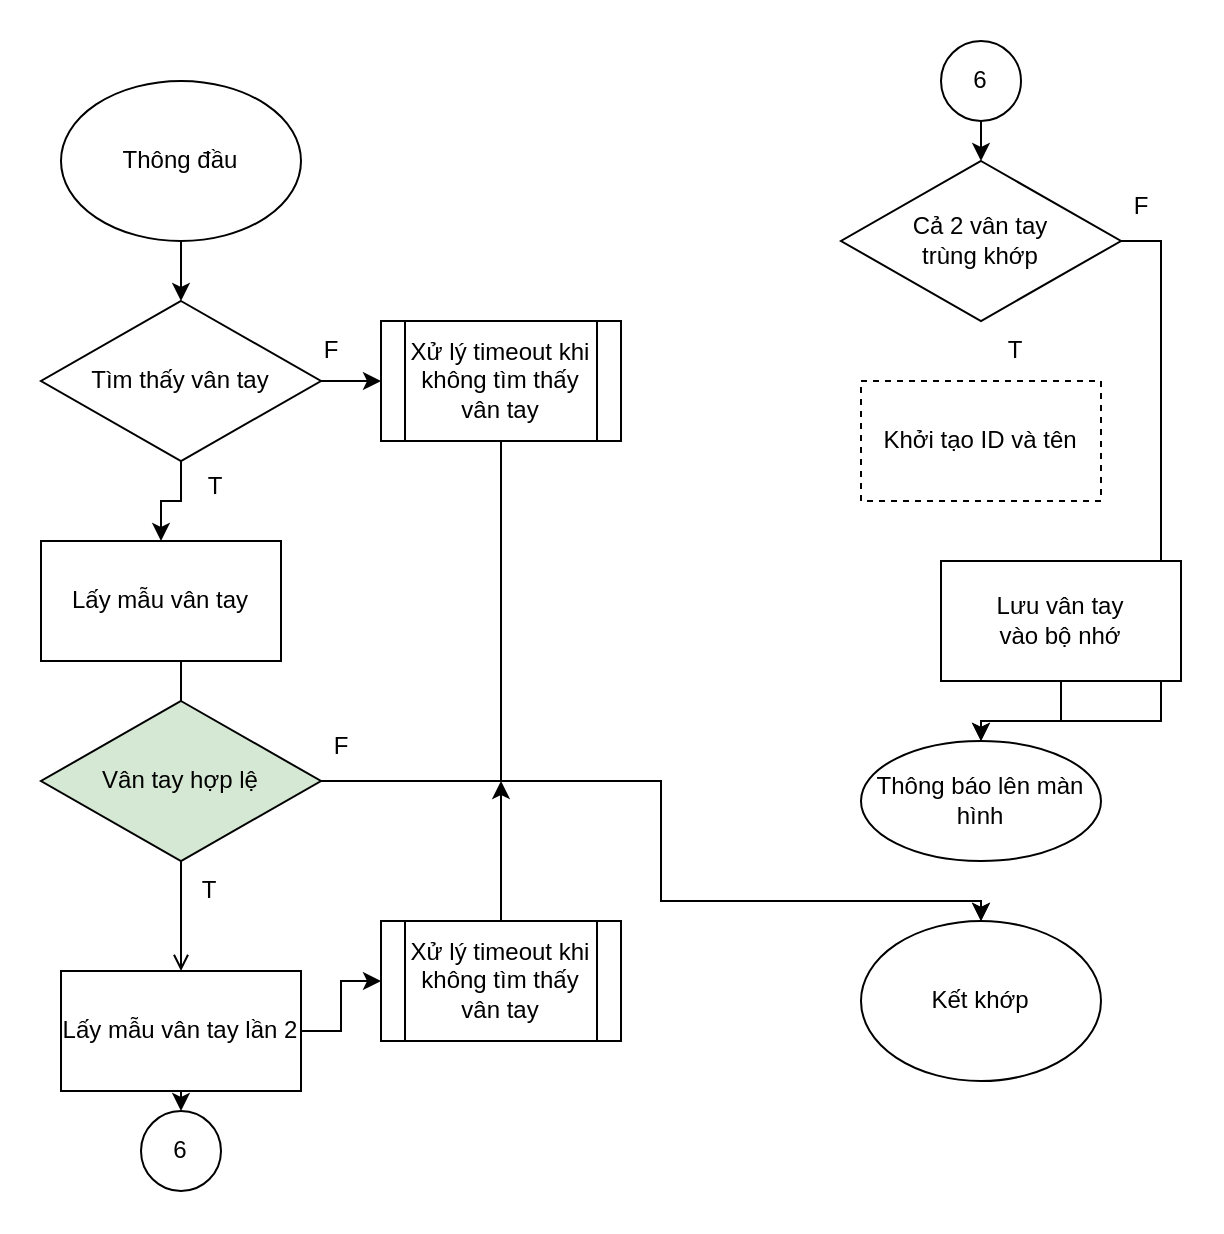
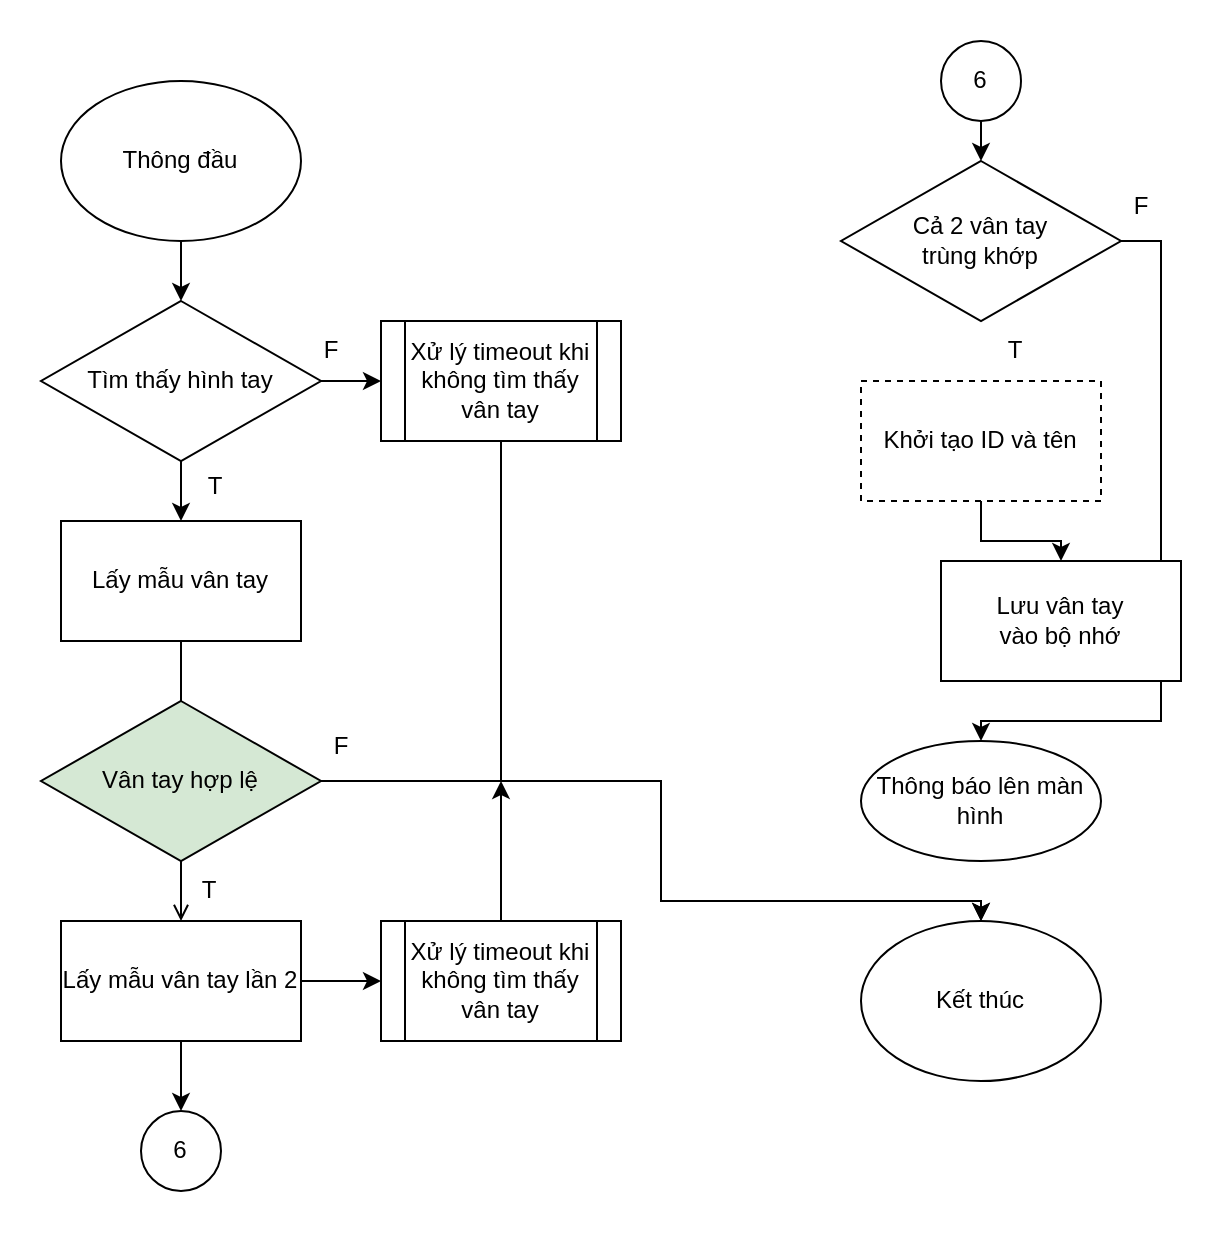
- <mxCell id="6" value="Tìm thấy vân tay" style="rhombus;whiteSpace=wrap;html=1;" parent="1" vertex="1"><mxGeometry x="20" y="150" width="140" height="80" as="geometry" /></mxCell>
+ <mxCell id="6" value="Tìm thấy hình tay" style="rhombus;whiteSpace=wrap;html=1;" parent="1" vertex="1"><mxGeometry x="20" y="150" width="140" height="80" as="geometry" /></mxCell>
+ <mxCell id="20" style="edgeStyle=orthogonalEdgeStyle;rounded=0;orthogonalLoop=1;jettySize=auto;html=1;exitX=0.5;exitY=1;exitDx=0;exitDy=0;entryX=0.5;entryY=0;entryDx=0;entryDy=0;" parent="1" source="21" target="23" edge="1"><mxGeometry relative="1" as="geometry" /></mxCell>
- <mxCell id="11" value="Lấy mẫu vân tay" style="rounded=0;whiteSpace=wrap;html=1;" parent="1" vertex="1"><mxGeometry x="20" y="270" width="120" height="60" as="geometry" /></mxCell>
+ <mxCell id="11" value="Lấy mẫu vân tay" style="rounded=0;whiteSpace=wrap;html=1;" parent="1" vertex="1"><mxGeometry x="30" y="260" width="120" height="60" as="geometry" /></mxCell>
- <mxCell id="22" style="edgeStyle=orthogonalEdgeStyle;rounded=0;orthogonalLoop=1;jettySize=auto;html=1;exitX=0.5;exitY=1;exitDx=0;exitDy=0;entryX=0.5;entryY=0;entryDx=0;entryDy=0;" parent="1" source="23" target="27" edge="1"><mxGeometry relative="1" as="geometry" /></mxCell>
- <mxCell id="24" value="Kết khớp" style="ellipse;whiteSpace=wrap;html=1;" parent="1" vertex="1"><mxGeometry x="430" y="460" width="120" height="80" as="geometry" /></mxCell>
+ <mxCell id="24" value="Kết thúc" style="ellipse;whiteSpace=wrap;html=1;" parent="1" vertex="1"><mxGeometry x="430" y="460" width="120" height="80" as="geometry" /></mxCell>
- <mxCell id="17" value="Lấy mẫu vân tay lần 2" style="rounded=0;whiteSpace=wrap;html=1;" parent="1" vertex="1"><mxGeometry x="30" y="485" width="120" height="60" as="geometry" /></mxCell>
+ <mxCell id="17" value="Lấy mẫu vân tay lần 2" style="rounded=0;whiteSpace=wrap;html=1;" parent="1" vertex="1"><mxGeometry x="30" y="460" width="120" height="60" as="geometry" /></mxCell>
